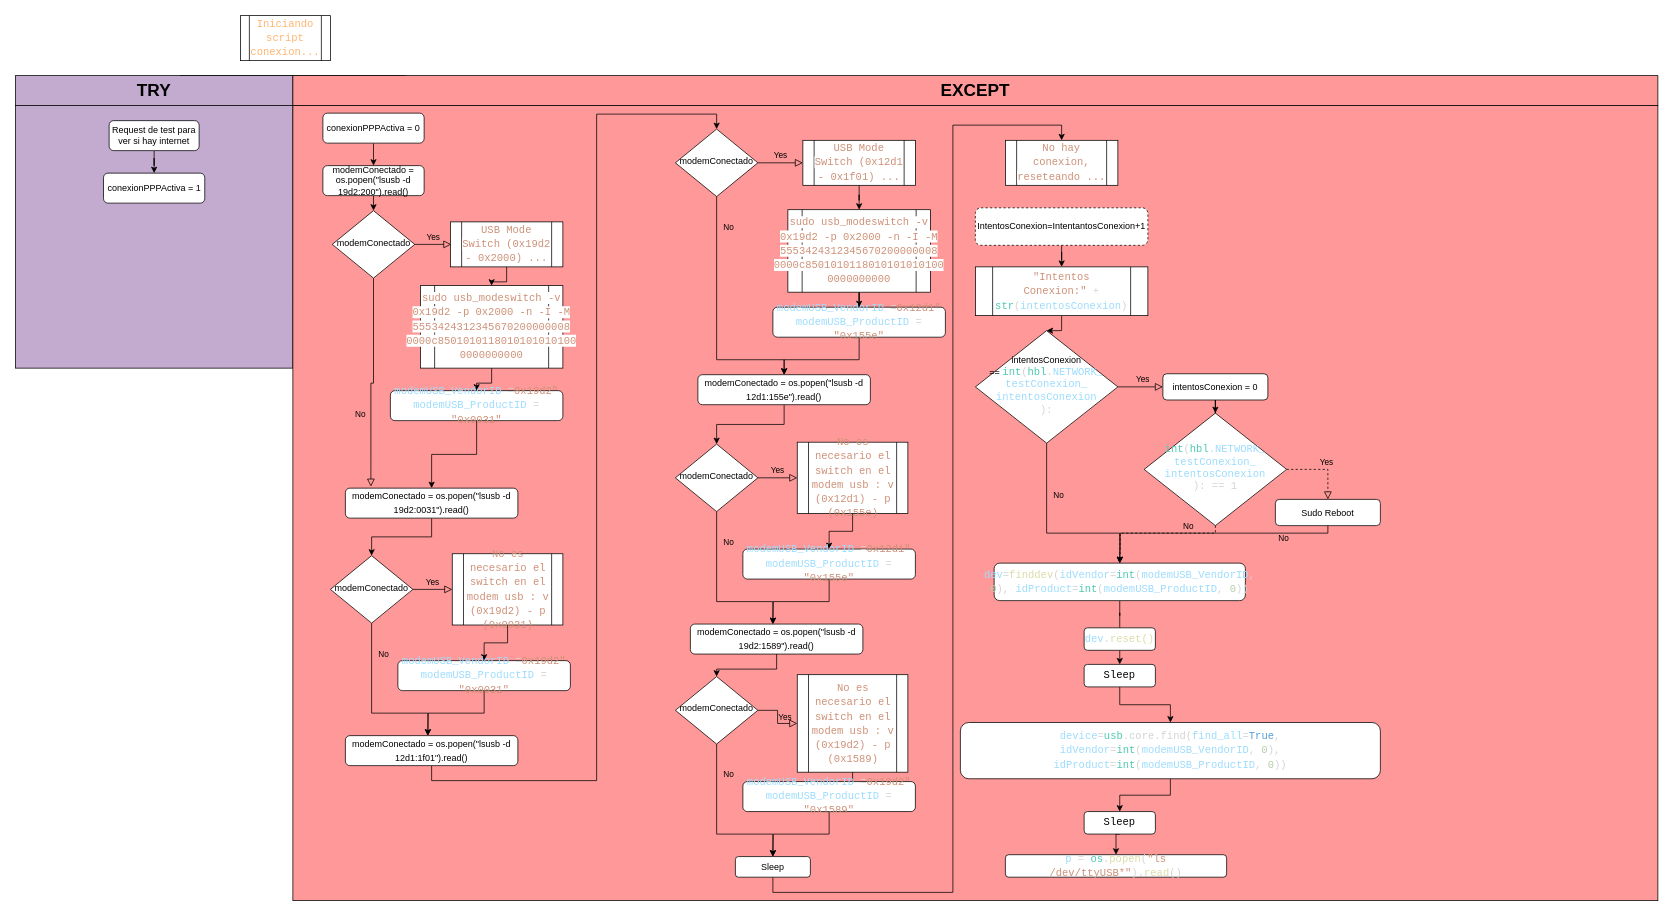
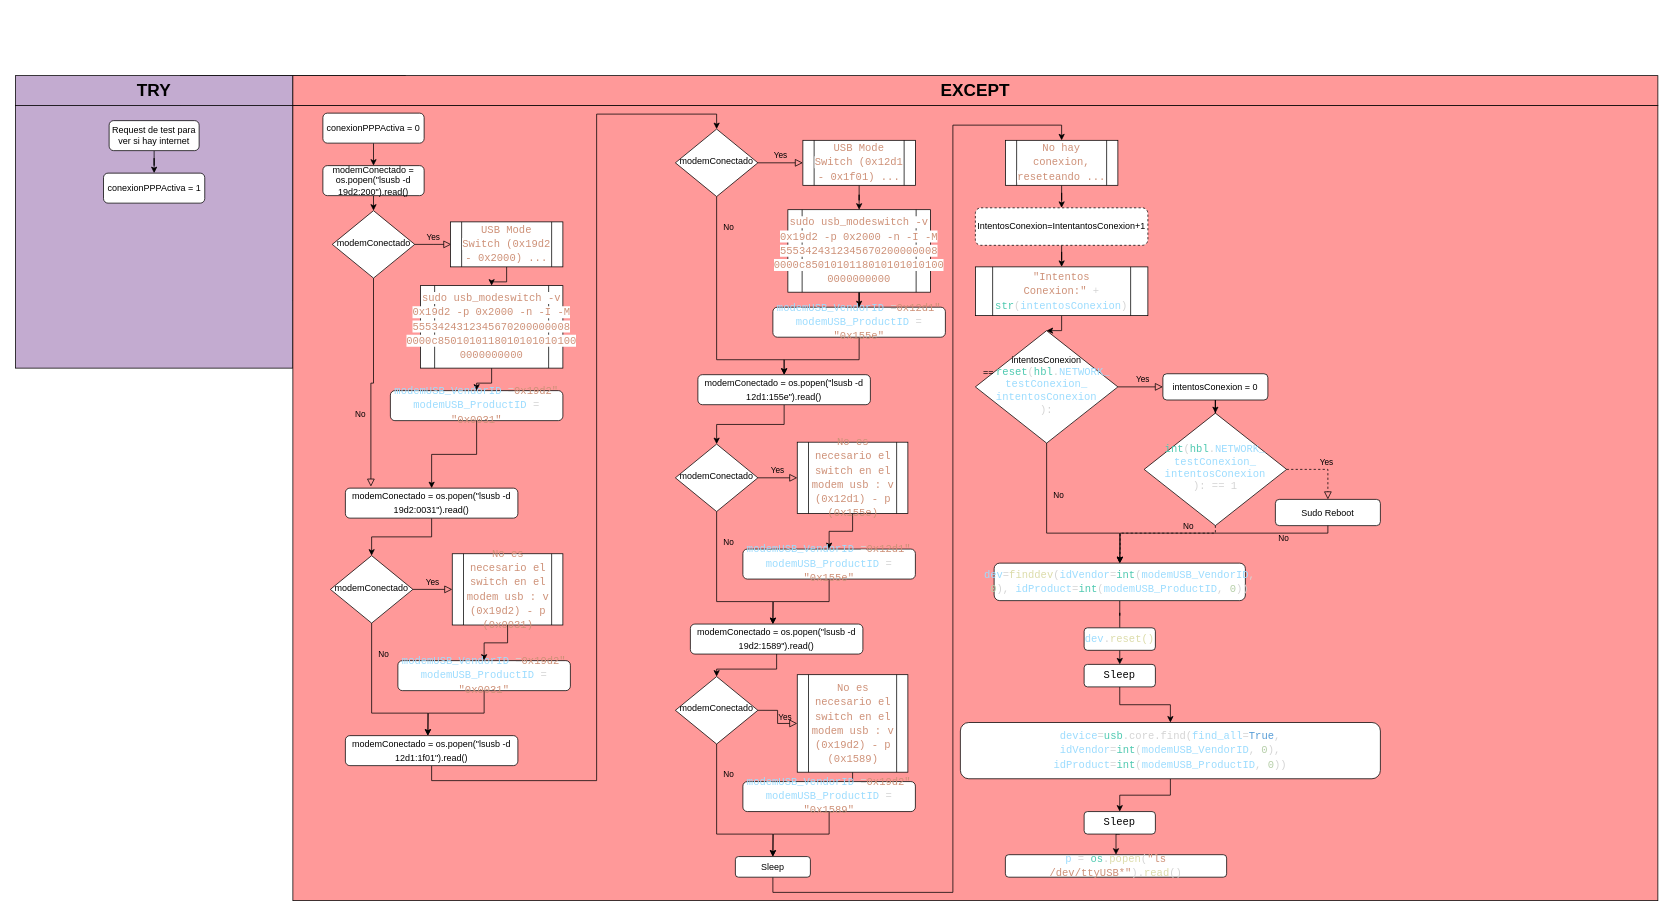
- <mxCell id="6" value="&lt;div style=&quot;font-family: &amp;#34;consolas&amp;#34; , &amp;#34;courier new&amp;#34; , monospace ; font-size: 14px ; line-height: 19px&quot;&gt;&lt;font color=&quot;#ffb570&quot;&gt;Iniciando script conexion...&lt;/font&gt;&lt;/div&gt;" style="shape=process;whiteSpace=wrap;html=1;backgroundOutline=1;" parent="1" vertex="1"><mxGeometry x="320" y="20" width="120" height="60" as="geometry" /></mxCell>
+ <mxCell id="68" value="" style="edgeStyle=orthogonalEdgeStyle;rounded=0;orthogonalLoop=1;jettySize=auto;html=1;" edge="1" parent="1" source="69" target="71"><mxGeometry relative="1" as="geometry" /></mxCell>
- <mxCell id="75" value="intentosConexion ==&amp;nbsp;&lt;span style=&quot;font-family: &amp;#34;consolas&amp;#34; , &amp;#34;courier new&amp;#34; , monospace ; font-size: 14px ; color: rgb(78 , 201 , 176)&quot;&gt;int&lt;/span&gt;&lt;span style=&quot;color: rgb(212 , 212 , 212) ; font-family: &amp;#34;consolas&amp;#34; , &amp;#34;courier new&amp;#34; , monospace ; font-size: 14px&quot;&gt;(&lt;/span&gt;&lt;span style=&quot;font-family: &amp;#34;consolas&amp;#34; , &amp;#34;courier new&amp;#34; , monospace ; font-size: 14px ; color: rgb(78 , 201 , 176)&quot;&gt;hbl&lt;/span&gt;&lt;span style=&quot;color: rgb(212 , 212 , 212) ; font-family: &amp;#34;consolas&amp;#34; , &amp;#34;courier new&amp;#34; , monospace ; font-size: 14px&quot;&gt;.&lt;/span&gt;&lt;span style=&quot;font-family: &amp;#34;consolas&amp;#34; , &amp;#34;courier new&amp;#34; , monospace ; font-size: 14px ; color: rgb(156 , 220 , 254)&quot;&gt;NETWORK_&lt;br&gt;testConexion_&lt;br&gt;intentosConexion&lt;br&gt;&lt;/span&gt;&lt;span style=&quot;color: rgb(212 , 212 , 212) ; font-family: &amp;#34;consolas&amp;#34; , &amp;#34;courier new&amp;#34; , monospace ; font-size: 14px&quot;&gt;):&lt;/span&gt;" style="rhombus;whiteSpace=wrap;html=1;shadow=0;fontFamily=Helvetica;fontSize=12;align=center;strokeWidth=1;spacing=6;spacingTop=-4;" vertex="1" parent="1"><mxGeometry x="1300" y="440" width="190" height="150" as="geometry" /></mxCell>
+ <mxCell id="75" value="intentosConexion ==&amp;nbsp;&lt;span style=&quot;font-family: &amp;#34;consolas&amp;#34; , &amp;#34;courier new&amp;#34; , monospace ; font-size: 14px ; color: rgb(78 , 201 , 176)&quot;&gt;reset&lt;/span&gt;&lt;span style=&quot;color: rgb(212 , 212 , 212) ; font-family: &amp;#34;consolas&amp;#34; , &amp;#34;courier new&amp;#34; , monospace ; font-size: 14px&quot;&gt;(&lt;/span&gt;&lt;span style=&quot;font-family: &amp;#34;consolas&amp;#34; , &amp;#34;courier new&amp;#34; , monospace ; font-size: 14px ; color: rgb(78 , 201 , 176)&quot;&gt;hbl&lt;/span&gt;&lt;span style=&quot;color: rgb(212 , 212 , 212) ; font-family: &amp;#34;consolas&amp;#34; , &amp;#34;courier new&amp;#34; , monospace ; font-size: 14px&quot;&gt;.&lt;/span&gt;&lt;span style=&quot;font-family: &amp;#34;consolas&amp;#34; , &amp;#34;courier new&amp;#34; , monospace ; font-size: 14px ; color: rgb(156 , 220 , 254)&quot;&gt;NETWORK_&lt;br&gt;testConexion_&lt;br&gt;intentosConexion&lt;br&gt;&lt;/span&gt;&lt;span style=&quot;color: rgb(212 , 212 , 212) ; font-family: &amp;#34;consolas&amp;#34; , &amp;#34;courier new&amp;#34; , monospace ; font-size: 14px&quot;&gt;):&lt;/span&gt;" style="rhombus;whiteSpace=wrap;html=1;shadow=0;fontFamily=Helvetica;fontSize=12;align=center;strokeWidth=1;spacing=6;spacingTop=-4;" vertex="1" parent="1"><mxGeometry x="1300" y="440" width="190" height="150" as="geometry" /></mxCell>
